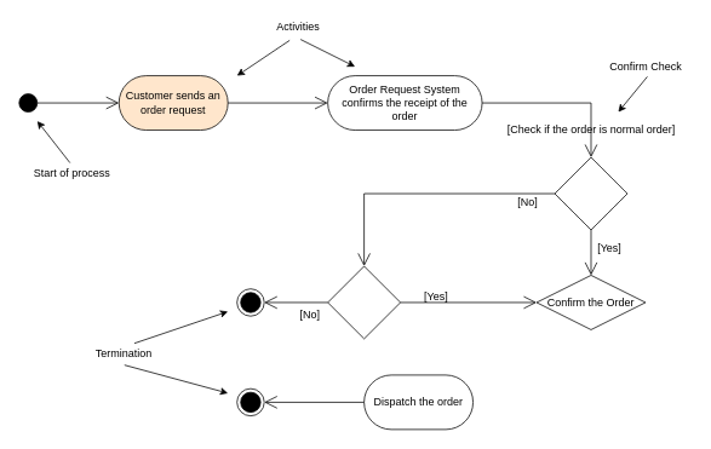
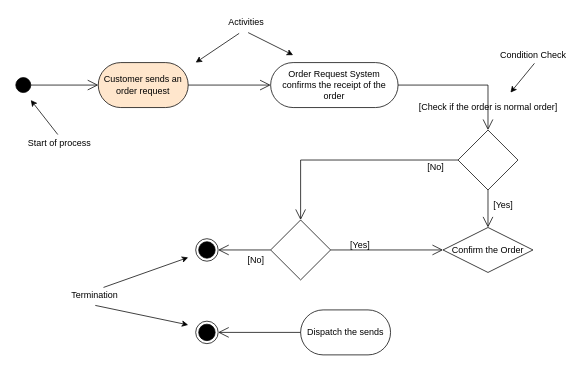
- <mxCell id="27" value="Confirm Check" style="text;html=1;align=center;verticalAlign=middle;resizable=0;points=[];autosize=1;" vertex="1" parent="1"><mxGeometry x="660" y="63" width="100" height="20" as="geometry" /></mxCell>
+ <mxCell id="27" value="Condition Check" style="text;html=1;align=center;verticalAlign=middle;resizable=0;points=[];autosize=1;" vertex="1" parent="1"><mxGeometry x="660" y="63" width="100" height="20" as="geometry" /></mxCell>
- <mxCell id="26" value="Termination" style="text;html=1;align=center;verticalAlign=middle;resizable=0;points=[];autosize=1;" vertex="1" parent="1"><mxGeometry x="95" y="379" width="80" height="20" as="geometry" /></mxCell>
+ <mxCell id="26" value="Termination" style="text;html=1;align=center;verticalAlign=middle;resizable=0;points=[];autosize=1;" vertex="1" parent="1"><mxGeometry x="85" y="384" width="80" height="20" as="geometry" /></mxCell>
- <mxCell id="7" value="Dispatch the order" style="rounded=1;whiteSpace=wrap;html=1;arcSize=50;" vertex="1" parent="1"><mxGeometry x="400" y="413" width="120" height="60" as="geometry" /></mxCell>
+ <mxCell id="7" value="Dispatch the sends" style="rounded=1;whiteSpace=wrap;html=1;arcSize=50;" vertex="1" parent="1"><mxGeometry x="400" y="413" width="120" height="60" as="geometry" /></mxCell>
